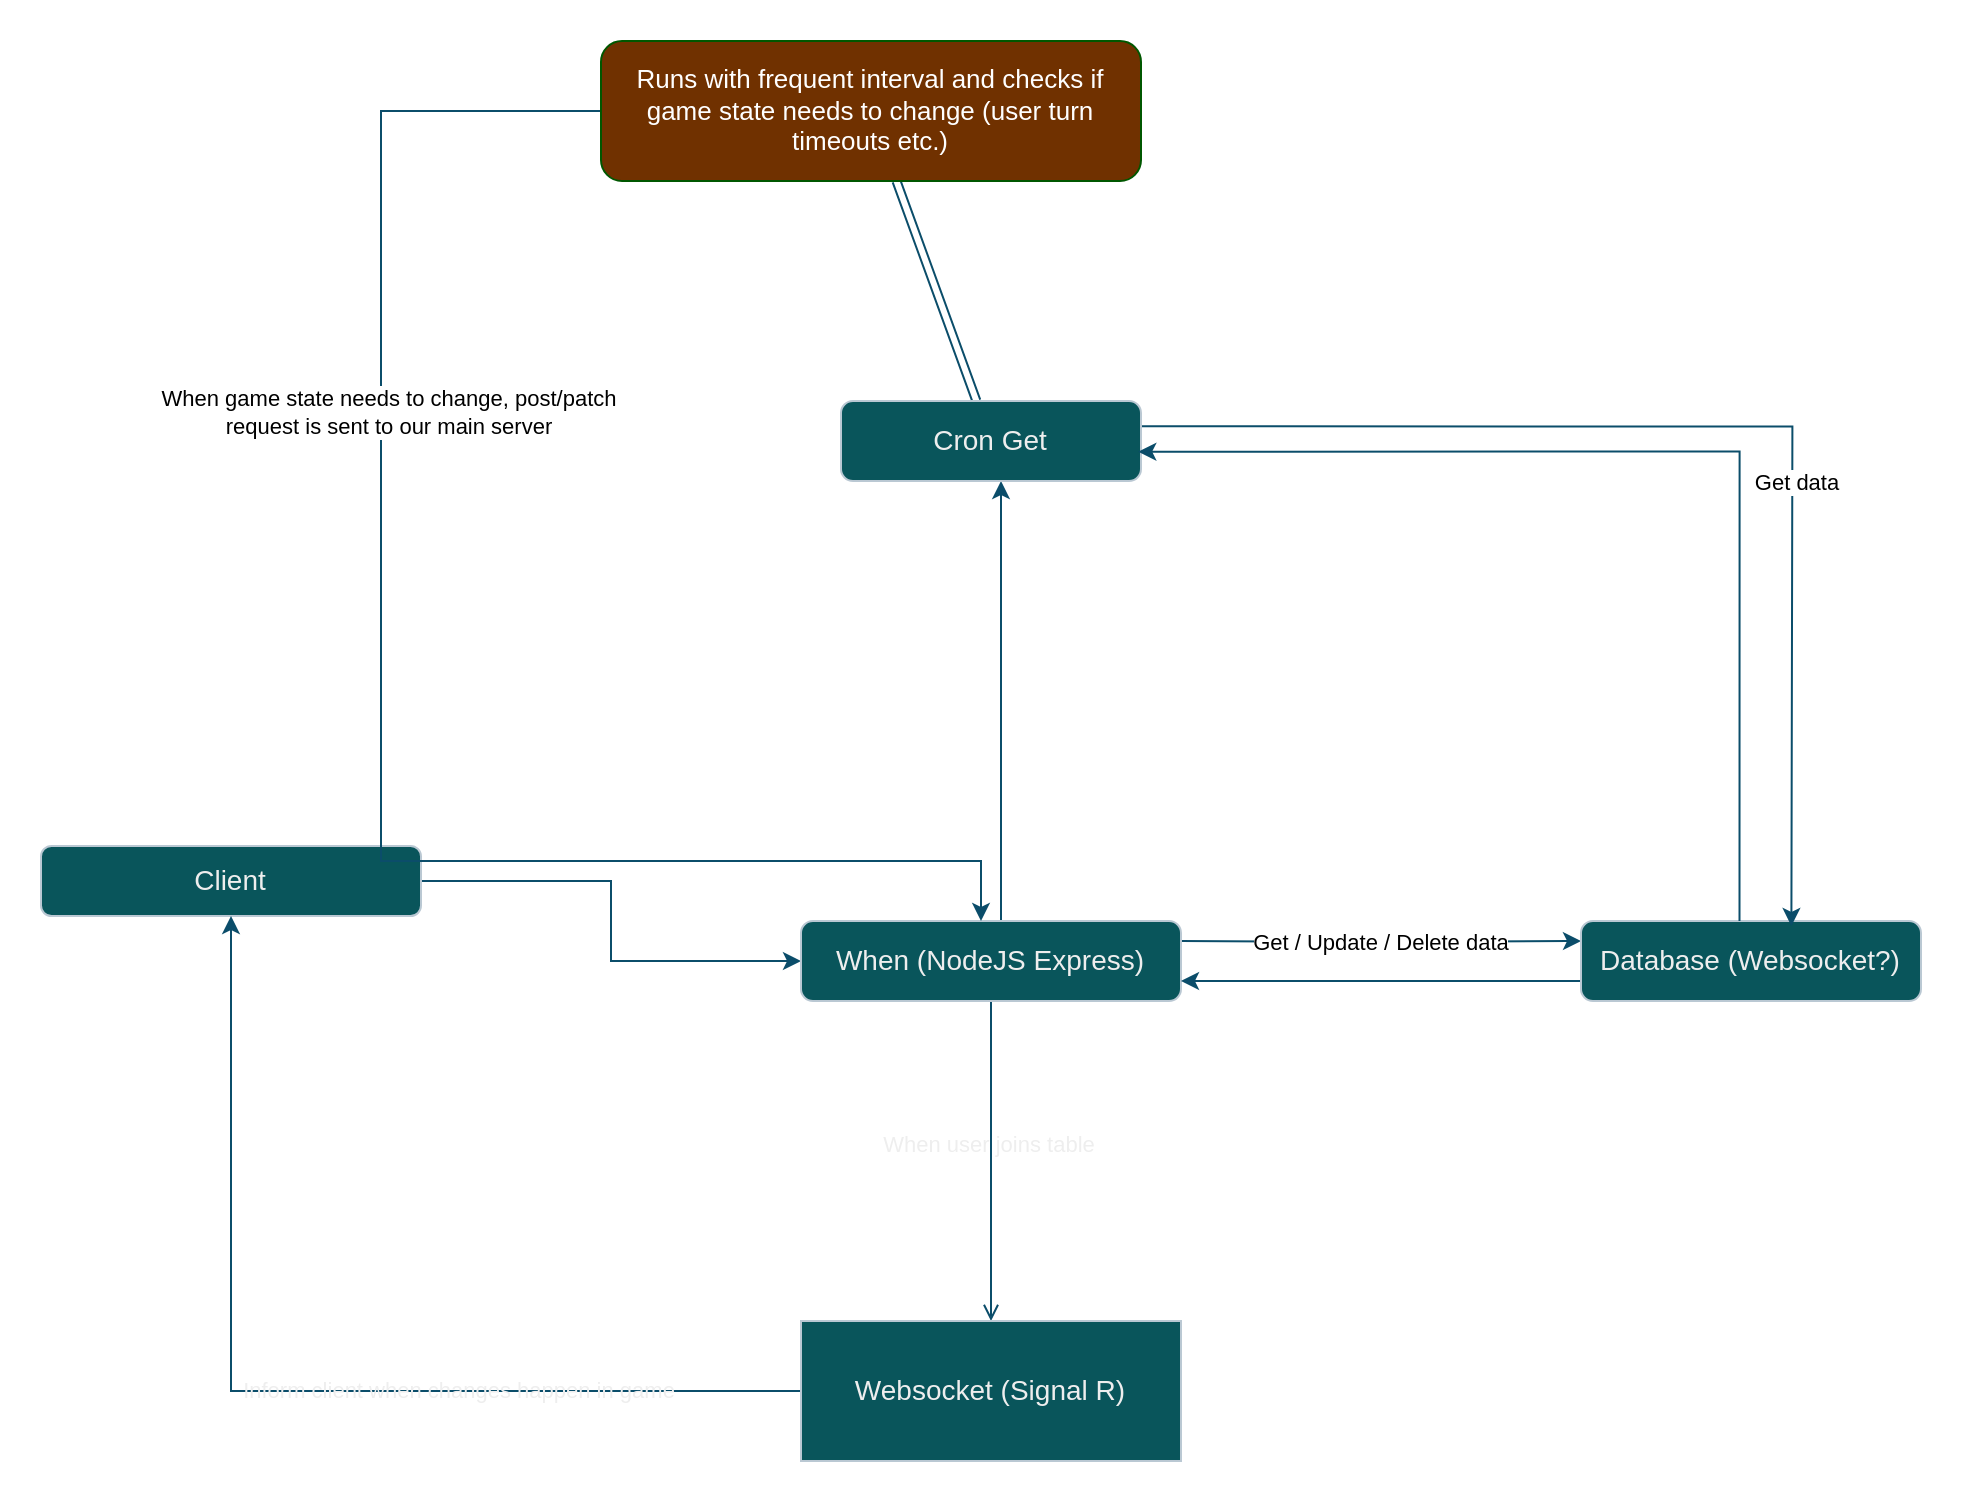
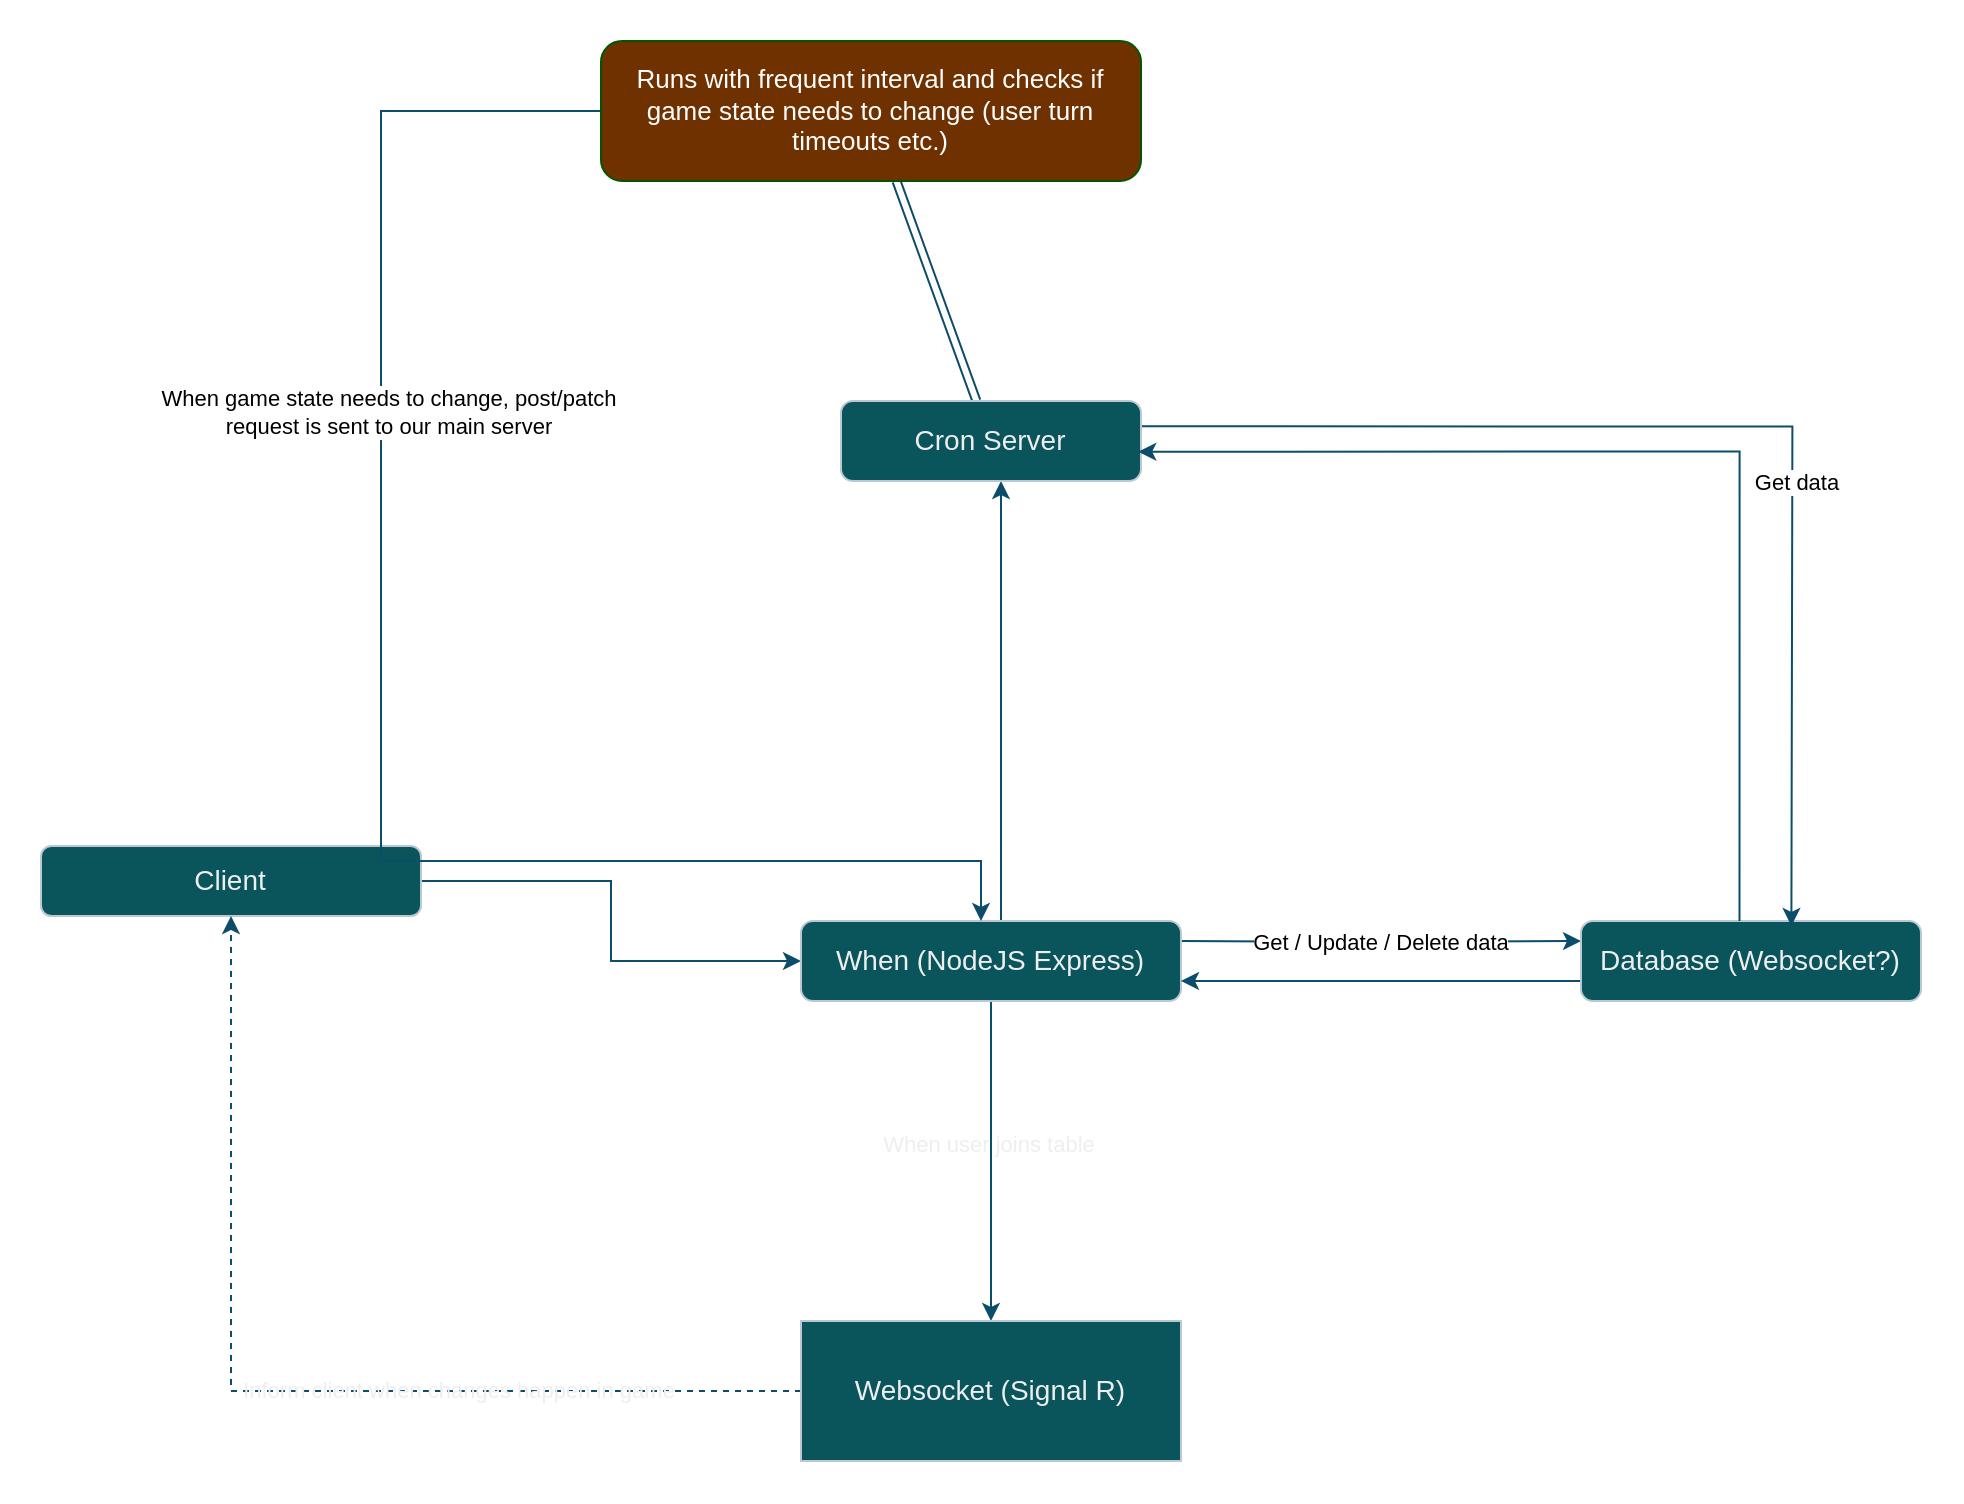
- <mxCell id="18" value="&lt;font style=&quot;font-size: 14px;&quot;&gt;Cron Get&lt;/font&gt;" style="rounded=1;whiteSpace=wrap;html=1;fontSize=12;glass=0;strokeWidth=1;shadow=0;labelBackgroundColor=none;fillColor=#09555B;strokeColor=#BAC8D3;fontColor=#EEEEEE;" vertex="1" parent="1"><mxGeometry x="420" y="200" width="150" height="40" as="geometry" /></mxCell>
+ <mxCell id="18" value="&lt;font style=&quot;font-size: 14px;&quot;&gt;Cron Server&lt;/font&gt;" style="rounded=1;whiteSpace=wrap;html=1;fontSize=12;glass=0;strokeWidth=1;shadow=0;labelBackgroundColor=none;fillColor=#09555B;strokeColor=#BAC8D3;fontColor=#EEEEEE;" vertex="1" parent="1"><mxGeometry x="420" y="200" width="150" height="40" as="geometry" /></mxCell>
- <mxCell id="4" style="edgeStyle=orthogonalEdgeStyle;rounded=0;orthogonalLoop=1;jettySize=auto;html=1;labelBackgroundColor=none;strokeColor=#0B4D6A;fontColor=default;endArrow=open;" parent="1" source="9" target="12" edge="1"><mxGeometry relative="1" as="geometry"><Array as="points"><mxPoint x="470" y="480" /></Array></mxGeometry></mxCell>
+ <mxCell id="4" style="edgeStyle=orthogonalEdgeStyle;rounded=0;orthogonalLoop=1;jettySize=auto;html=1;labelBackgroundColor=none;strokeColor=#0B4D6A;fontColor=default;" parent="1" source="9" target="12" edge="1"><mxGeometry relative="1" as="geometry"><Array as="points"><mxPoint x="470" y="480" /></Array></mxGeometry></mxCell>
- <mxCell id="10" style="edgeStyle=orthogonalEdgeStyle;rounded=0;orthogonalLoop=1;jettySize=auto;html=1;entryX=0.5;entryY=1;entryDx=0;entryDy=0;labelBackgroundColor=none;strokeColor=#0B4D6A;fontColor=default;" parent="1" source="12" target="3" edge="1"><mxGeometry relative="1" as="geometry" /></mxCell>
+ <mxCell id="10" style="edgeStyle=orthogonalEdgeStyle;rounded=0;orthogonalLoop=1;jettySize=auto;html=1;entryX=0.5;entryY=1;entryDx=0;entryDy=0;labelBackgroundColor=none;strokeColor=#0B4D6A;fontColor=default;dashed=1;" parent="1" source="12" target="3" edge="1"><mxGeometry relative="1" as="geometry" /></mxCell>
